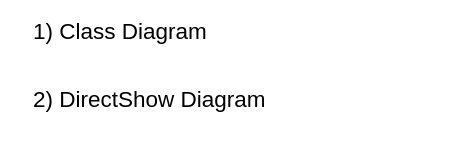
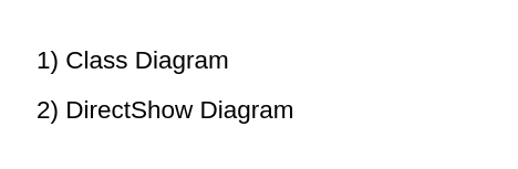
- <mxCell id="2" value="1) Class Diagram" style="text;html=1;strokeColor=none;fillColor=none;align=left;verticalAlign=middle;whiteSpace=wrap;rounded=0;fontSize=15;fontColor=#000000;" parent="1" vertex="1"><mxGeometry x="20" y="5" width="270" height="30" as="geometry" /></mxCell>
+ <mxCell id="2" value="1) Class Diagram" style="text;html=1;strokeColor=none;fillColor=none;align=left;verticalAlign=middle;whiteSpace=wrap;rounded=0;fontSize=15;fontColor=#000000;" parent="1" vertex="1"><mxGeometry x="20" y="20" width="270" height="30" as="geometry" /></mxCell>
